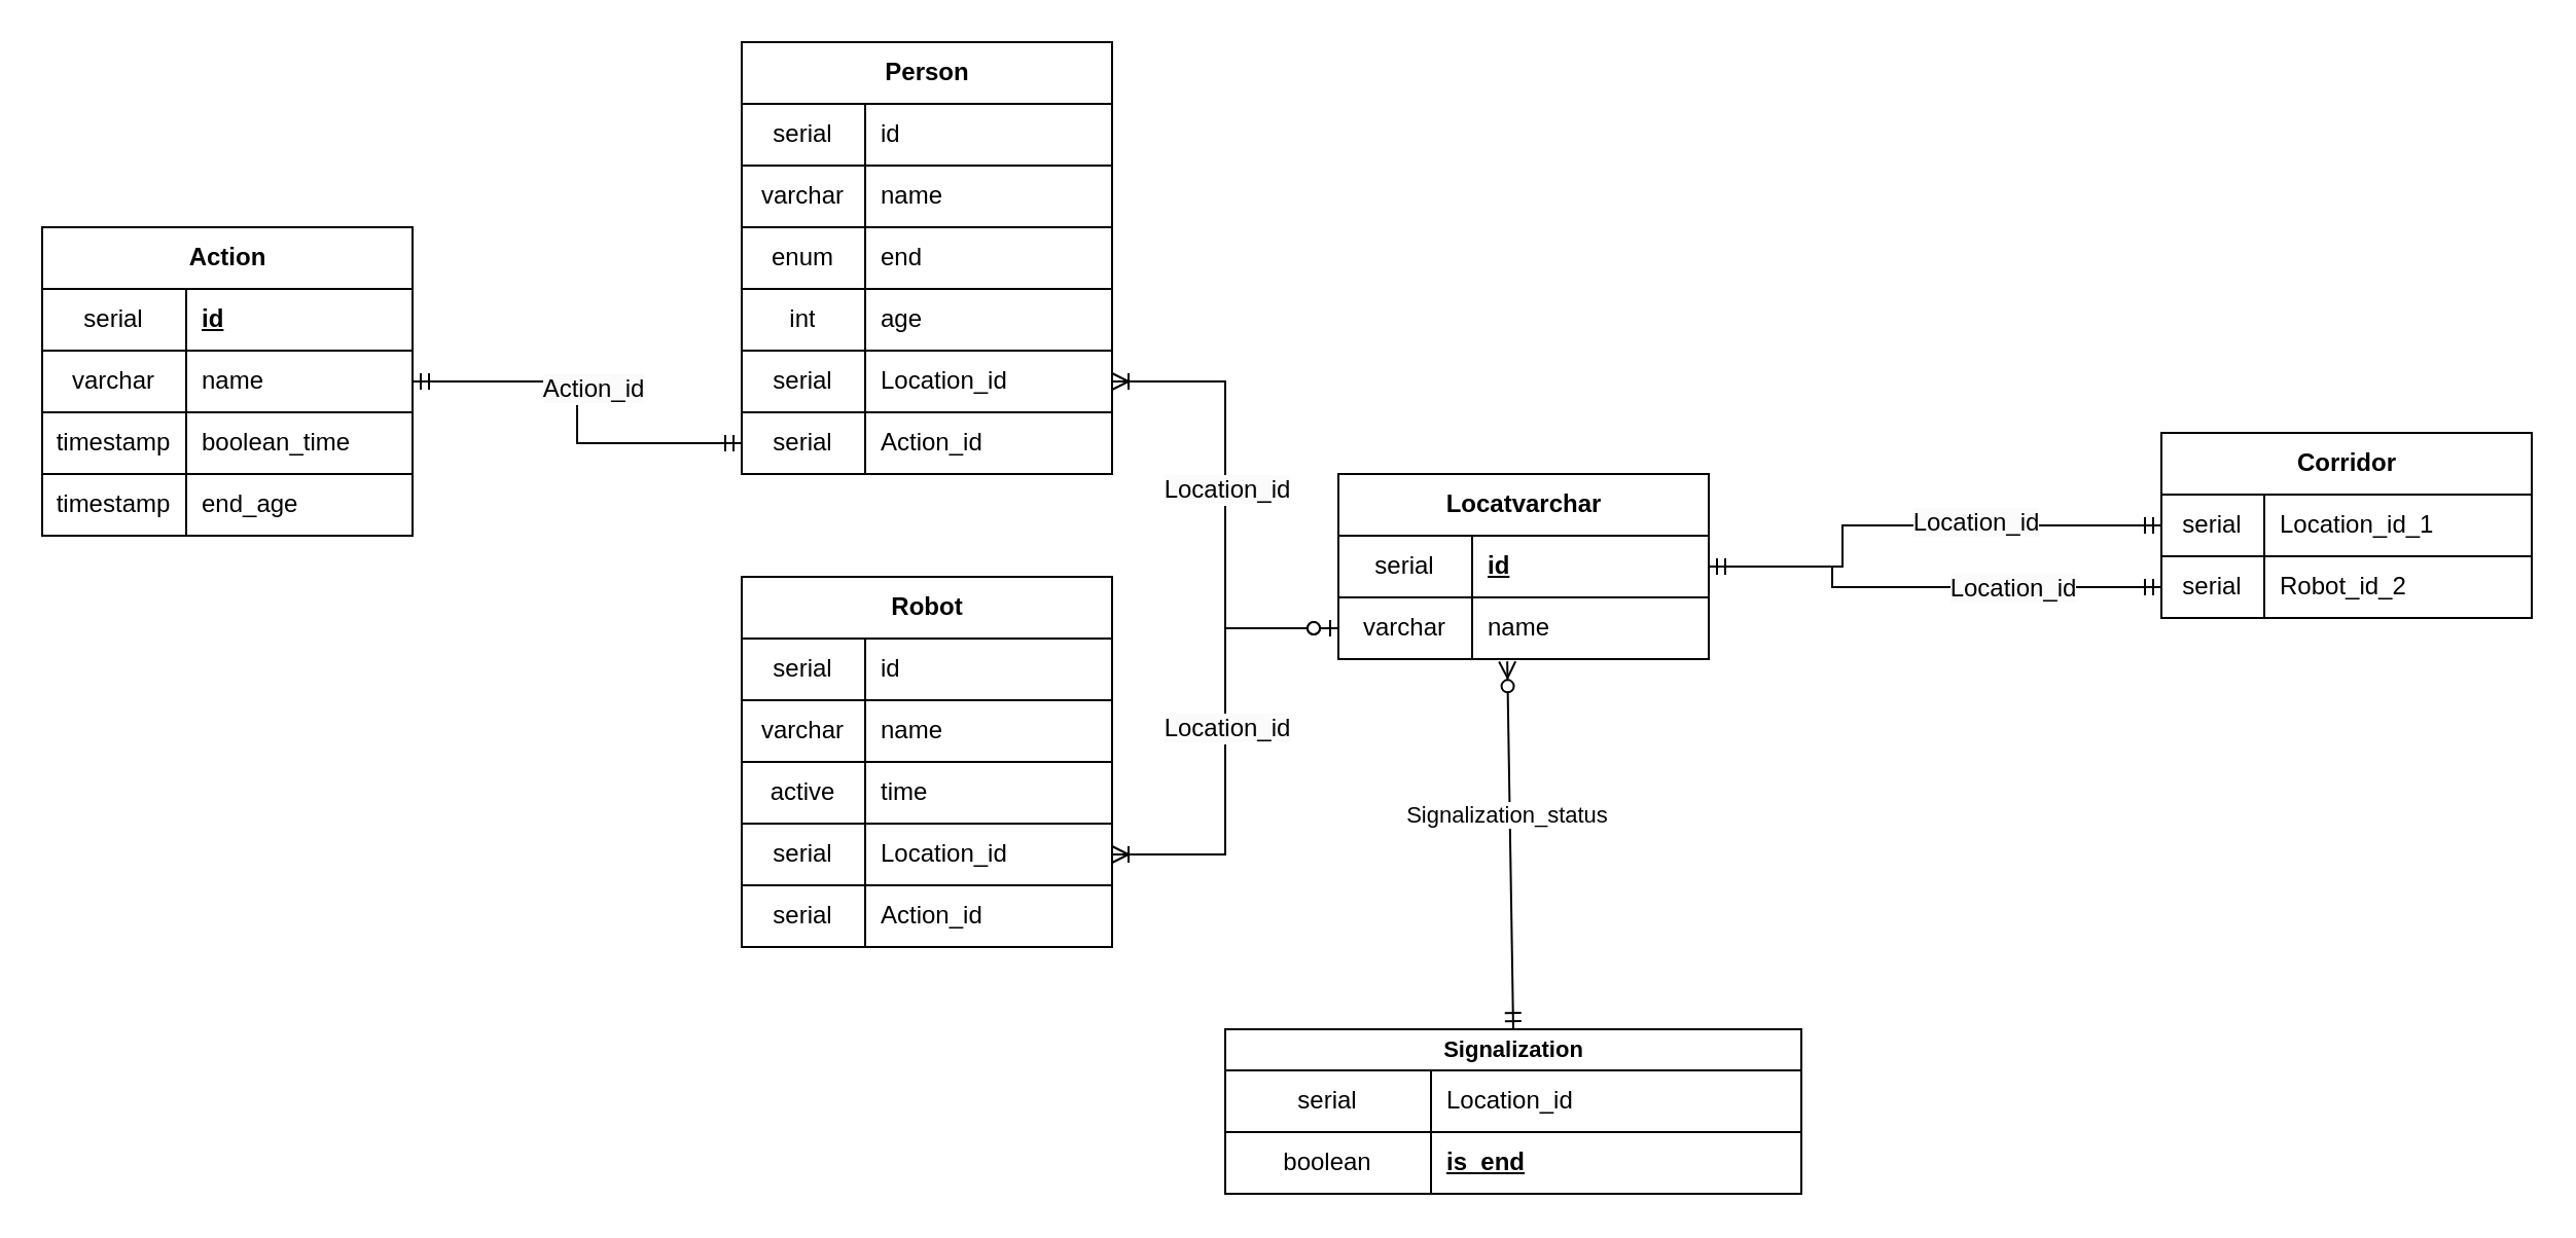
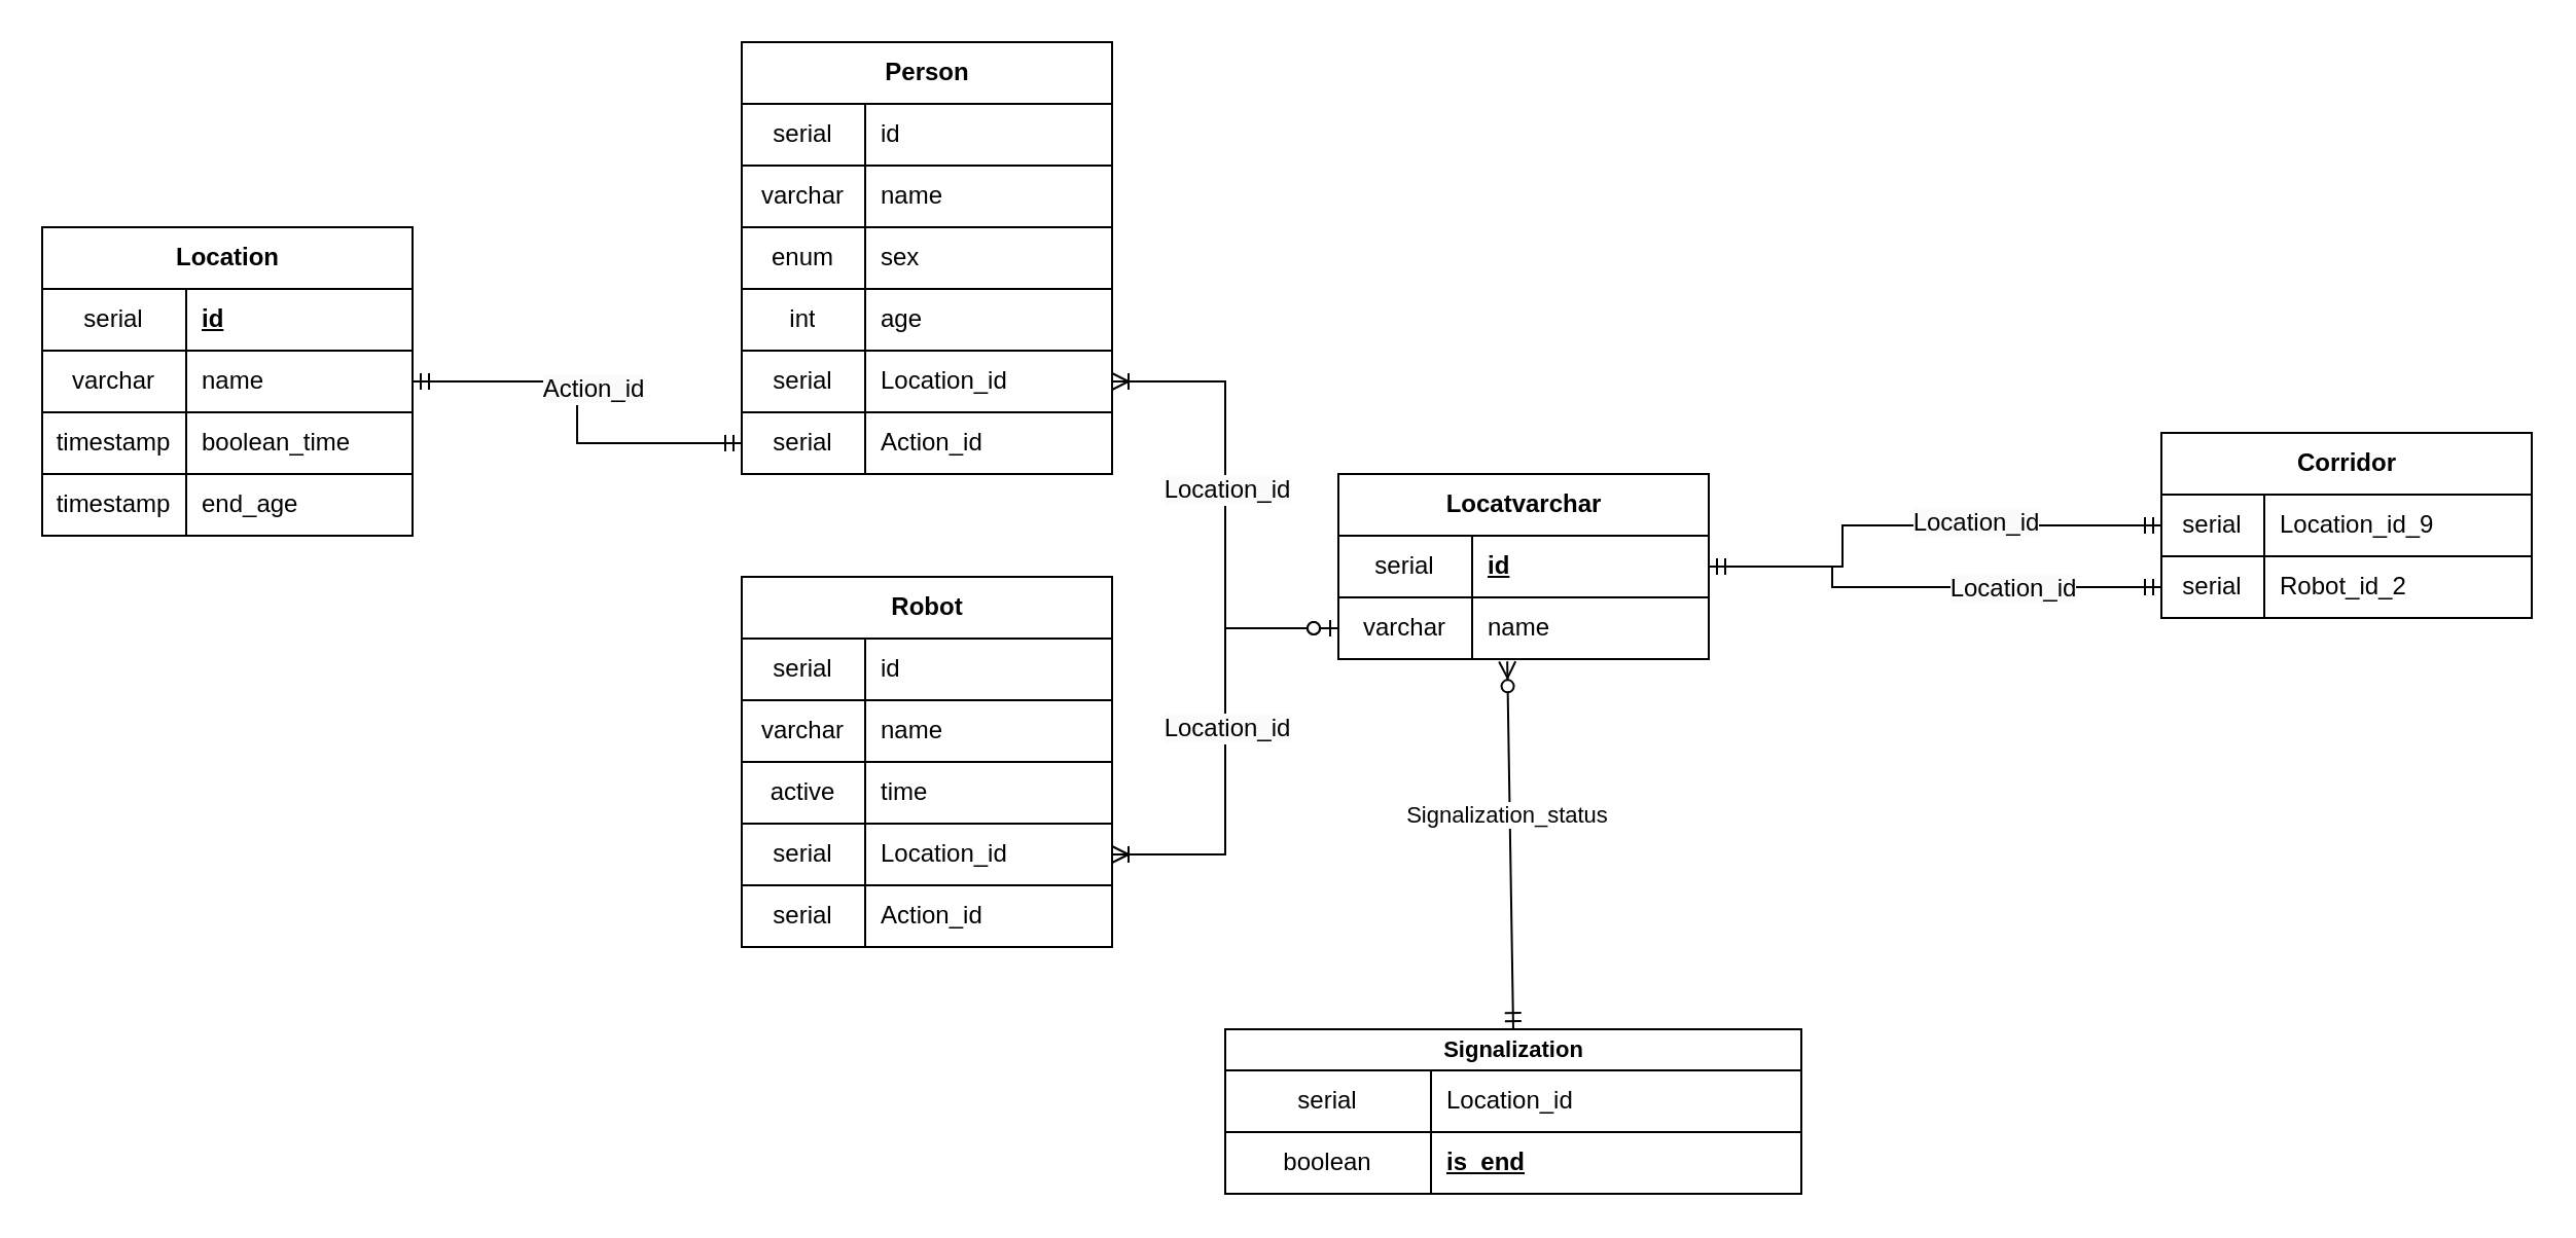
- <mxCell id="40" value="Action" style="shape=table;startSize=30;container=1;collapsible=1;childLayout=tableLayout;fixedRows=1;rowLines=1;fontStyle=1;align=center;resizeLast=1;html=1;columnLines=1;" vertex="1" parent="1"><mxGeometry x="20" y="110" width="180" height="150" as="geometry"><mxRectangle x="130" y="-250" width="90" height="30" as="alternateBounds" /></mxGeometry></mxCell>
+ <mxCell id="40" value="Location" style="shape=table;startSize=30;container=1;collapsible=1;childLayout=tableLayout;fixedRows=1;rowLines=1;fontStyle=1;align=center;resizeLast=1;html=1;columnLines=1;" vertex="1" parent="1"><mxGeometry x="20" y="110" width="180" height="150" as="geometry"><mxRectangle x="130" y="-250" width="90" height="30" as="alternateBounds" /></mxGeometry></mxCell>
- <mxCell id="73" value="end" style="shape=partialRectangle;connectable=0;fillColor=none;top=0;left=0;bottom=1;right=0;align=left;spacingLeft=6;overflow=hidden;whiteSpace=wrap;html=1;swimlaneFillColor=none;" vertex="1" parent="71"><mxGeometry x="60" width="120" height="30" as="geometry"><mxRectangle width="120" height="30" as="alternateBounds" /></mxGeometry></mxCell>
+ <mxCell id="73" value="sex" style="shape=partialRectangle;connectable=0;fillColor=none;top=0;left=0;bottom=1;right=0;align=left;spacingLeft=6;overflow=hidden;whiteSpace=wrap;html=1;swimlaneFillColor=none;" vertex="1" parent="71"><mxGeometry x="60" width="120" height="30" as="geometry"><mxRectangle width="120" height="30" as="alternateBounds" /></mxGeometry></mxCell>
- <mxCell id="32" value="Location_id_1" style="shape=partialRectangle;connectable=0;fillColor=none;top=0;left=0;bottom=0;right=0;align=left;spacingLeft=6;overflow=hidden;whiteSpace=wrap;html=1;" vertex="1" parent="30"><mxGeometry x="50" width="130" height="30" as="geometry"><mxRectangle width="130" height="30" as="alternateBounds" /></mxGeometry></mxCell>
+ <mxCell id="32" value="Location_id_9" style="shape=partialRectangle;connectable=0;fillColor=none;top=0;left=0;bottom=0;right=0;align=left;spacingLeft=6;overflow=hidden;whiteSpace=wrap;html=1;" vertex="1" parent="30"><mxGeometry x="50" width="130" height="30" as="geometry"><mxRectangle width="130" height="30" as="alternateBounds" /></mxGeometry></mxCell>
